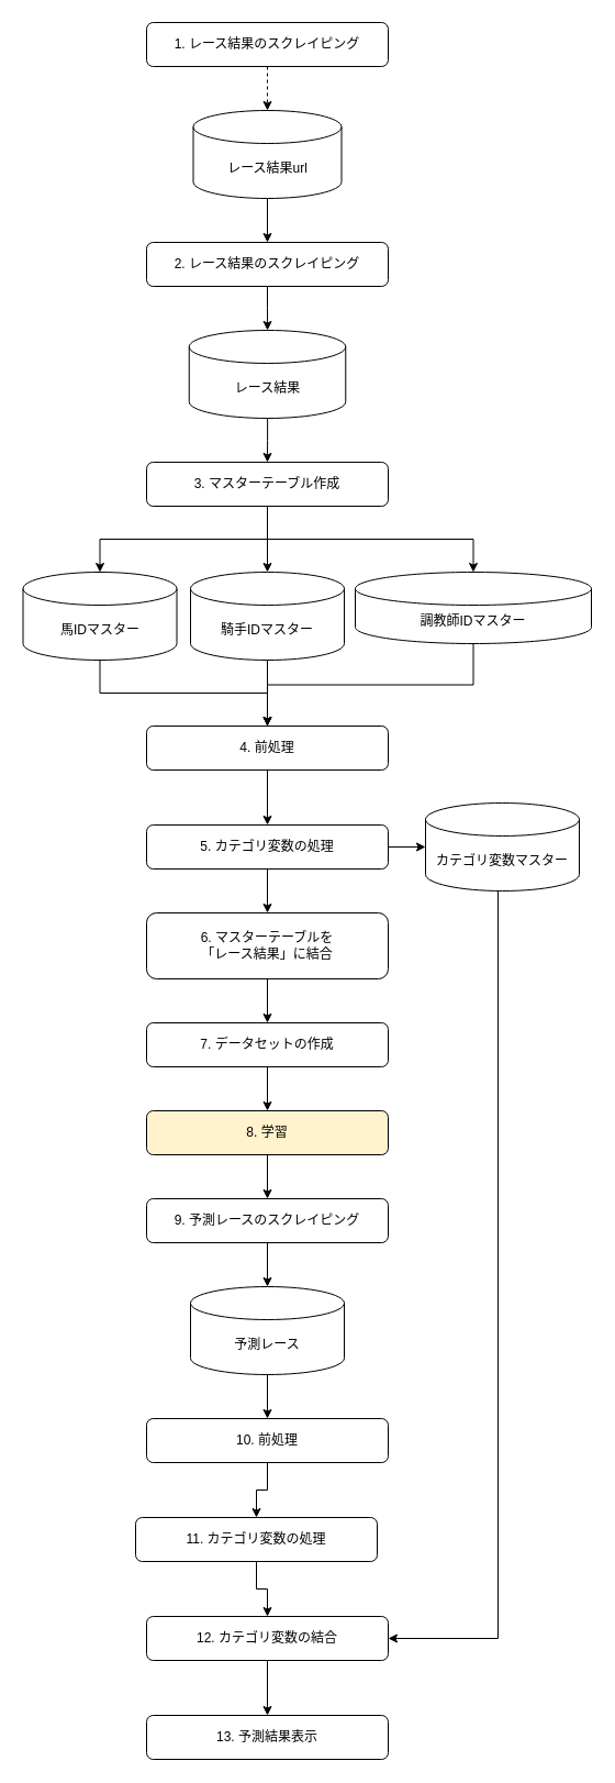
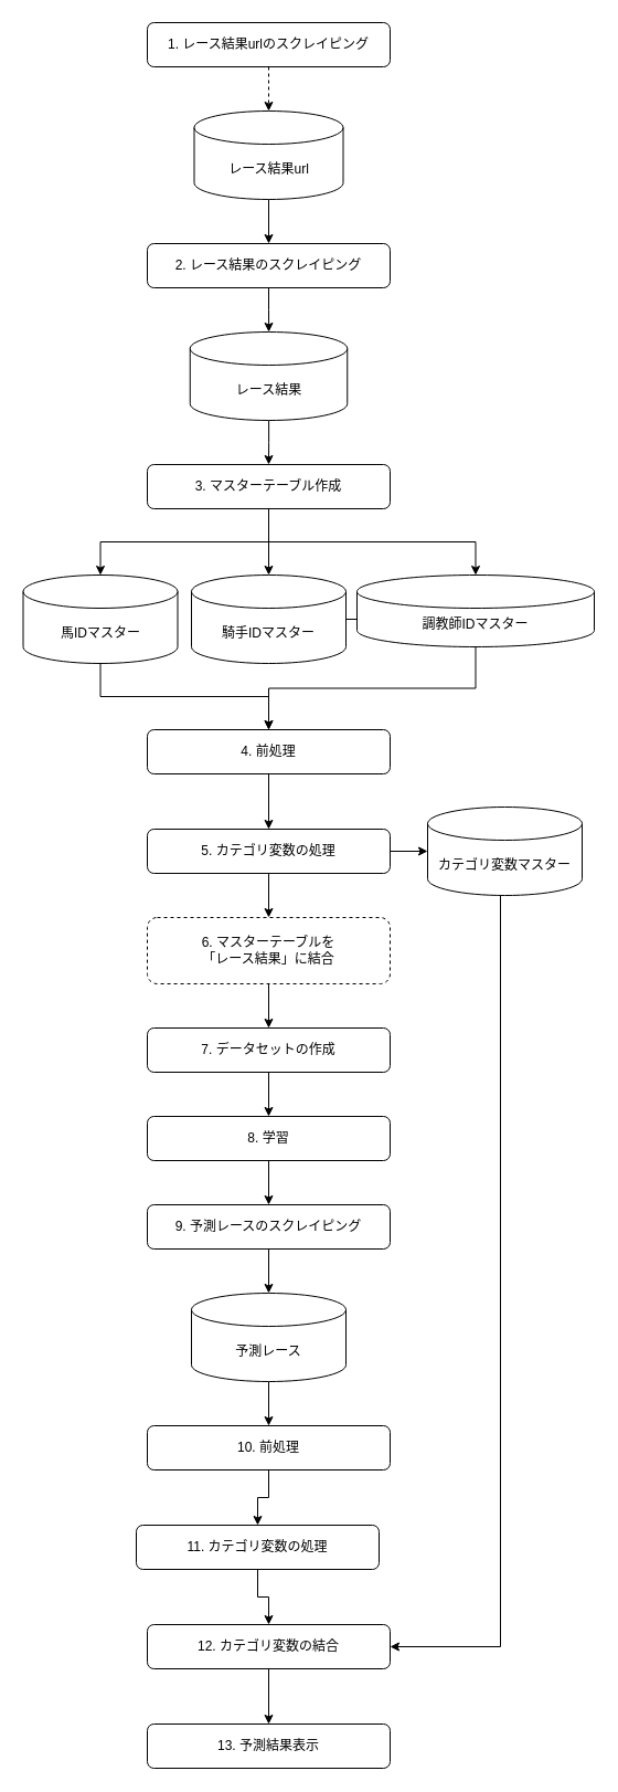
- <mxCell id="3" value="1. レース結果のスクレイピング" style="rounded=1;whiteSpace=wrap;html=1;fontSize=12;glass=0;strokeWidth=1;shadow=0;" parent="1" vertex="1"><mxGeometry x="133" y="20" width="220" height="40" as="geometry" /></mxCell>
+ <mxCell id="3" value="1. レース結果urlのスクレイピング" style="rounded=1;whiteSpace=wrap;html=1;fontSize=12;glass=0;strokeWidth=1;shadow=0;" parent="1" vertex="1"><mxGeometry x="133" y="20" width="220" height="40" as="geometry" /></mxCell>
- <mxCell id="16" style="edgeStyle=orthogonalEdgeStyle;rounded=0;orthogonalLoop=1;jettySize=auto;html=1;entryX=0.5;entryY=0;entryDx=0;entryDy=0;" parent="1" source="17" target="21" edge="1"><mxGeometry relative="1" as="geometry" /></mxCell>
+ <mxCell id="16" style="edgeStyle=orthogonalEdgeStyle;rounded=0;orthogonalLoop=1;jettySize=auto;html=1;" parent="1" source="17" target="19" edge="1"><mxGeometry relative="1" as="geometry" /></mxCell>
- <mxCell id="26" value="6. マスターテーブルを&lt;br&gt;「レース結果」に結合" style="rounded=1;whiteSpace=wrap;html=1;fontSize=12;glass=0;strokeWidth=1;shadow=0;" parent="1" vertex="1"><mxGeometry x="133" y="830" width="220" height="60" as="geometry" /></mxCell>
+ <mxCell id="26" value="6. マスターテーブルを&lt;br&gt;「レース結果」に結合" style="rounded=1;whiteSpace=wrap;html=1;fontSize=12;glass=0;strokeWidth=1;shadow=0;dashed=1;" parent="1" vertex="1"><mxGeometry x="133" y="830" width="220" height="60" as="geometry" /></mxCell>
- <mxCell id="32" value="8. 学習" style="rounded=1;whiteSpace=wrap;html=1;fontSize=12;glass=0;strokeWidth=1;shadow=0;fillColor=#fff2cc;" parent="1" vertex="1"><mxGeometry x="133" y="1010" width="220" height="40" as="geometry" /></mxCell>
+ <mxCell id="32" value="8. 学習" style="rounded=1;whiteSpace=wrap;html=1;fontSize=12;glass=0;strokeWidth=1;shadow=0;" parent="1" vertex="1"><mxGeometry x="133" y="1010" width="220" height="40" as="geometry" /></mxCell>
